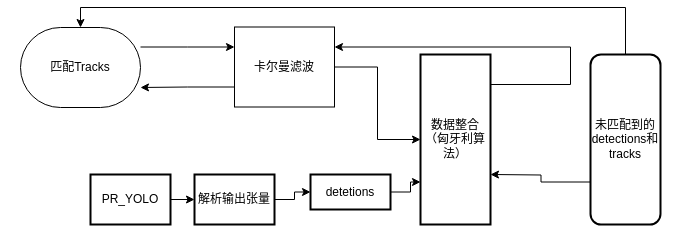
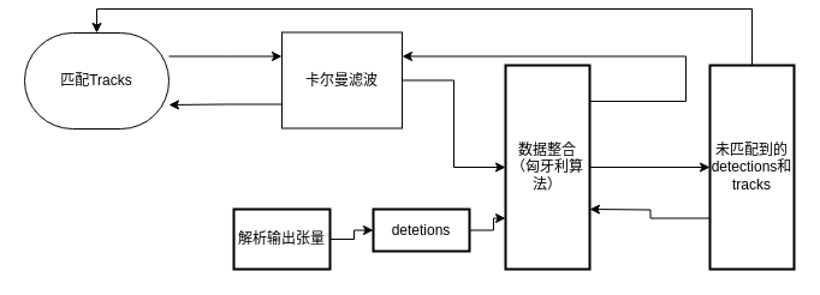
+ <mxCell id="8" style="edgeStyle=orthogonalEdgeStyle;rounded=0;orthogonalLoop=1;jettySize=auto;html=1;entryX=0;entryY=0.5;entryDx=0;entryDy=0;" edge="1" parent="1" source="10" target="18"><mxGeometry relative="1" as="geometry" /></mxCell>
- <mxCell id="18" value="未匹配到的detections和tracks" style="whiteSpace=wrap;html=1;strokeWidth=2;rounded=1;" vertex="1" parent="1"><mxGeometry x="590" y="48" width="70" height="170" as="geometry" /></mxCell>
+ <mxCell id="18" value="未匹配到的detections和tracks" style="whiteSpace=wrap;html=1;strokeWidth=2;" vertex="1" parent="1"><mxGeometry x="590" y="48" width="70" height="170" as="geometry" /></mxCell>
- <mxCell id="3" value="PR_YOLO" style="whiteSpace=wrap;html=1;strokeWidth=2;" vertex="1" parent="1"><mxGeometry x="90" y="168" width="80" height="50" as="geometry" /></mxCell>
- <mxCell id="2" value="" style="edgeStyle=orthogonalEdgeStyle;rounded=0;orthogonalLoop=1;jettySize=auto;html=1;" edge="1" parent="1" source="3" target="5"><mxGeometry relative="1" as="geometry" /></mxCell>
